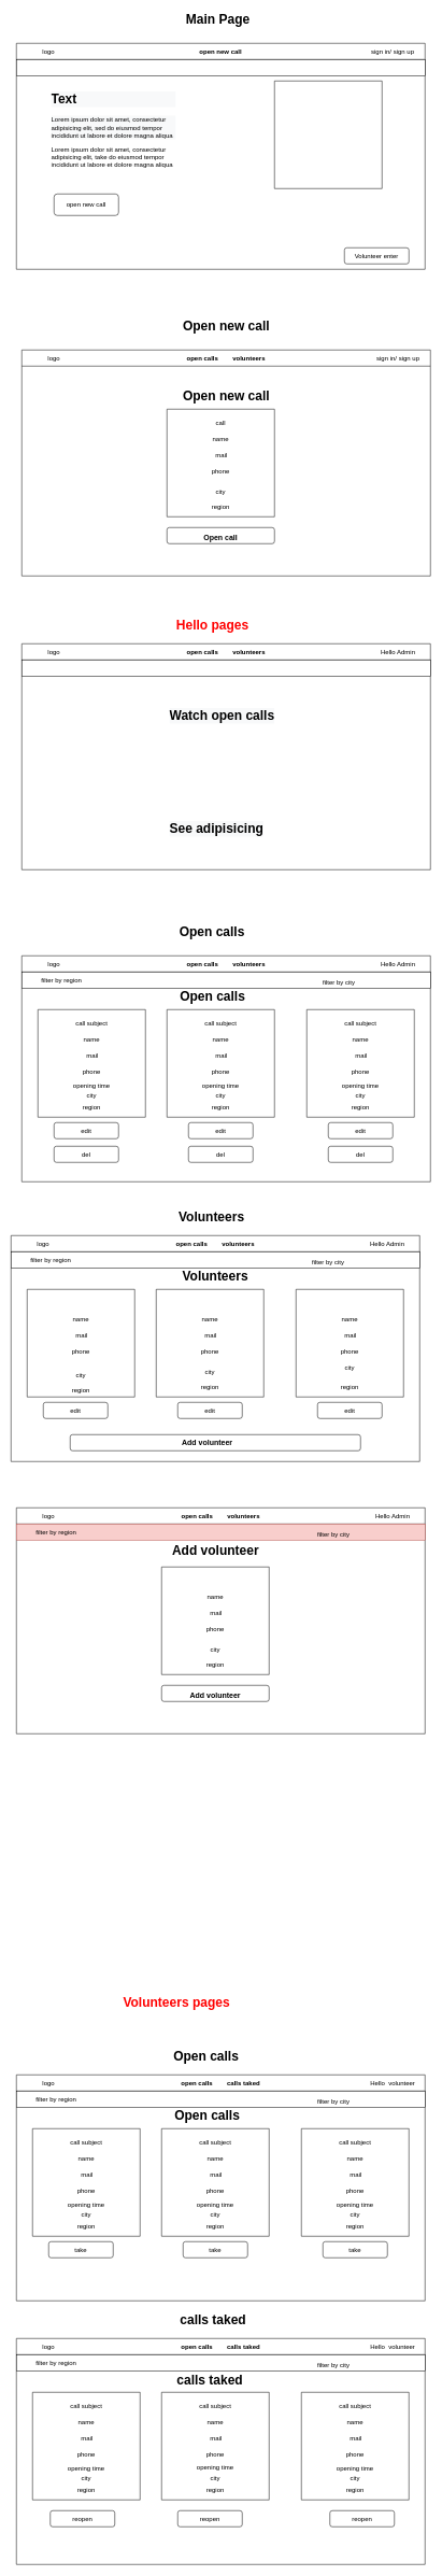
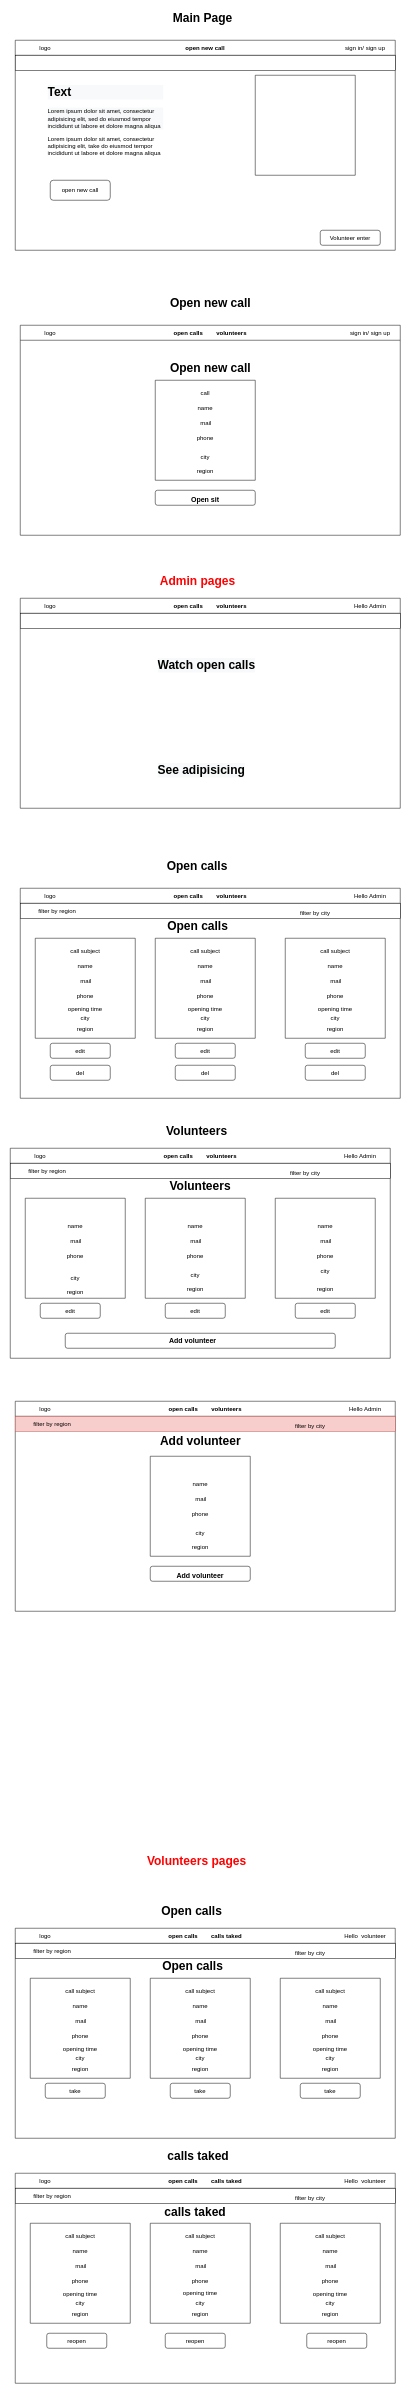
- <mxCell id="202" value="&lt;font color=&quot;#000000&quot;&gt;&lt;span style=&quot;font-size: 14px;&quot;&gt;&lt;b&gt;Open call&lt;/b&gt;&lt;/span&gt;&lt;/font&gt;" style="text;html=1;strokeColor=none;fillColor=none;align=center;verticalAlign=middle;whiteSpace=wrap;rounded=0;fontSize=12;fontColor=#FF0000;" parent="190" vertex="1"><mxGeometry x="285" y="334" width="170" height="30" as="geometry" /></mxCell>
+ <mxCell id="202" value="&lt;font color=&quot;#000000&quot;&gt;&lt;span style=&quot;font-size: 14px;&quot;&gt;&lt;b&gt;Open sit&lt;/b&gt;&lt;/span&gt;&lt;/font&gt;" style="text;html=1;strokeColor=none;fillColor=none;align=center;verticalAlign=middle;whiteSpace=wrap;rounded=0;fontSize=12;fontColor=#FF0000;" parent="190" vertex="1"><mxGeometry x="285" y="334" width="170" height="30" as="geometry" /></mxCell>
- <mxCell id="9" value="&lt;b&gt;&lt;font color=&quot;#ff0000&quot; style=&quot;font-size: 24px;&quot;&gt;Hello pages&lt;/font&gt;&lt;/b&gt;" style="text;html=1;strokeColor=none;fillColor=none;align=center;verticalAlign=middle;whiteSpace=wrap;rounded=0;" parent="1" vertex="1"><mxGeometry x="310" y="1146" width="170" height="30" as="geometry" /></mxCell>
+ <mxCell id="9" value="&lt;b&gt;&lt;font color=&quot;#ff0000&quot; style=&quot;font-size: 24px;&quot;&gt;Admin pages&lt;/font&gt;&lt;/b&gt;" style="text;html=1;strokeColor=none;fillColor=none;align=center;verticalAlign=middle;whiteSpace=wrap;rounded=0;" parent="1" vertex="1"><mxGeometry x="310" y="1146" width="170" height="30" as="geometry" /></mxCell>
- <mxCell id="135" value="&lt;span style=&quot;font-size: 24px;&quot;&gt;&lt;b&gt;&lt;font color=&quot;#ff0000&quot;&gt;Volunteers pages&lt;/font&gt;&lt;/b&gt;&lt;/span&gt;" style="text;html=1;strokeColor=none;fillColor=none;align=center;verticalAlign=middle;whiteSpace=wrap;rounded=0;" parent="1" vertex="1"><mxGeometry x="218" y="3706" width="220" height="30" as="geometry" /></mxCell>
+ <mxCell id="135" value="&lt;span style=&quot;font-size: 24px;&quot;&gt;&lt;b&gt;&lt;font color=&quot;#ff0000&quot;&gt;Volunteers pages&lt;/font&gt;&lt;/b&gt;&lt;/span&gt;" style="text;html=1;strokeColor=none;fillColor=none;align=center;verticalAlign=middle;whiteSpace=wrap;rounded=0;" parent="1" vertex="1"><mxGeometry x="283" y="3706" width="220" height="30" as="geometry" /></mxCell>
